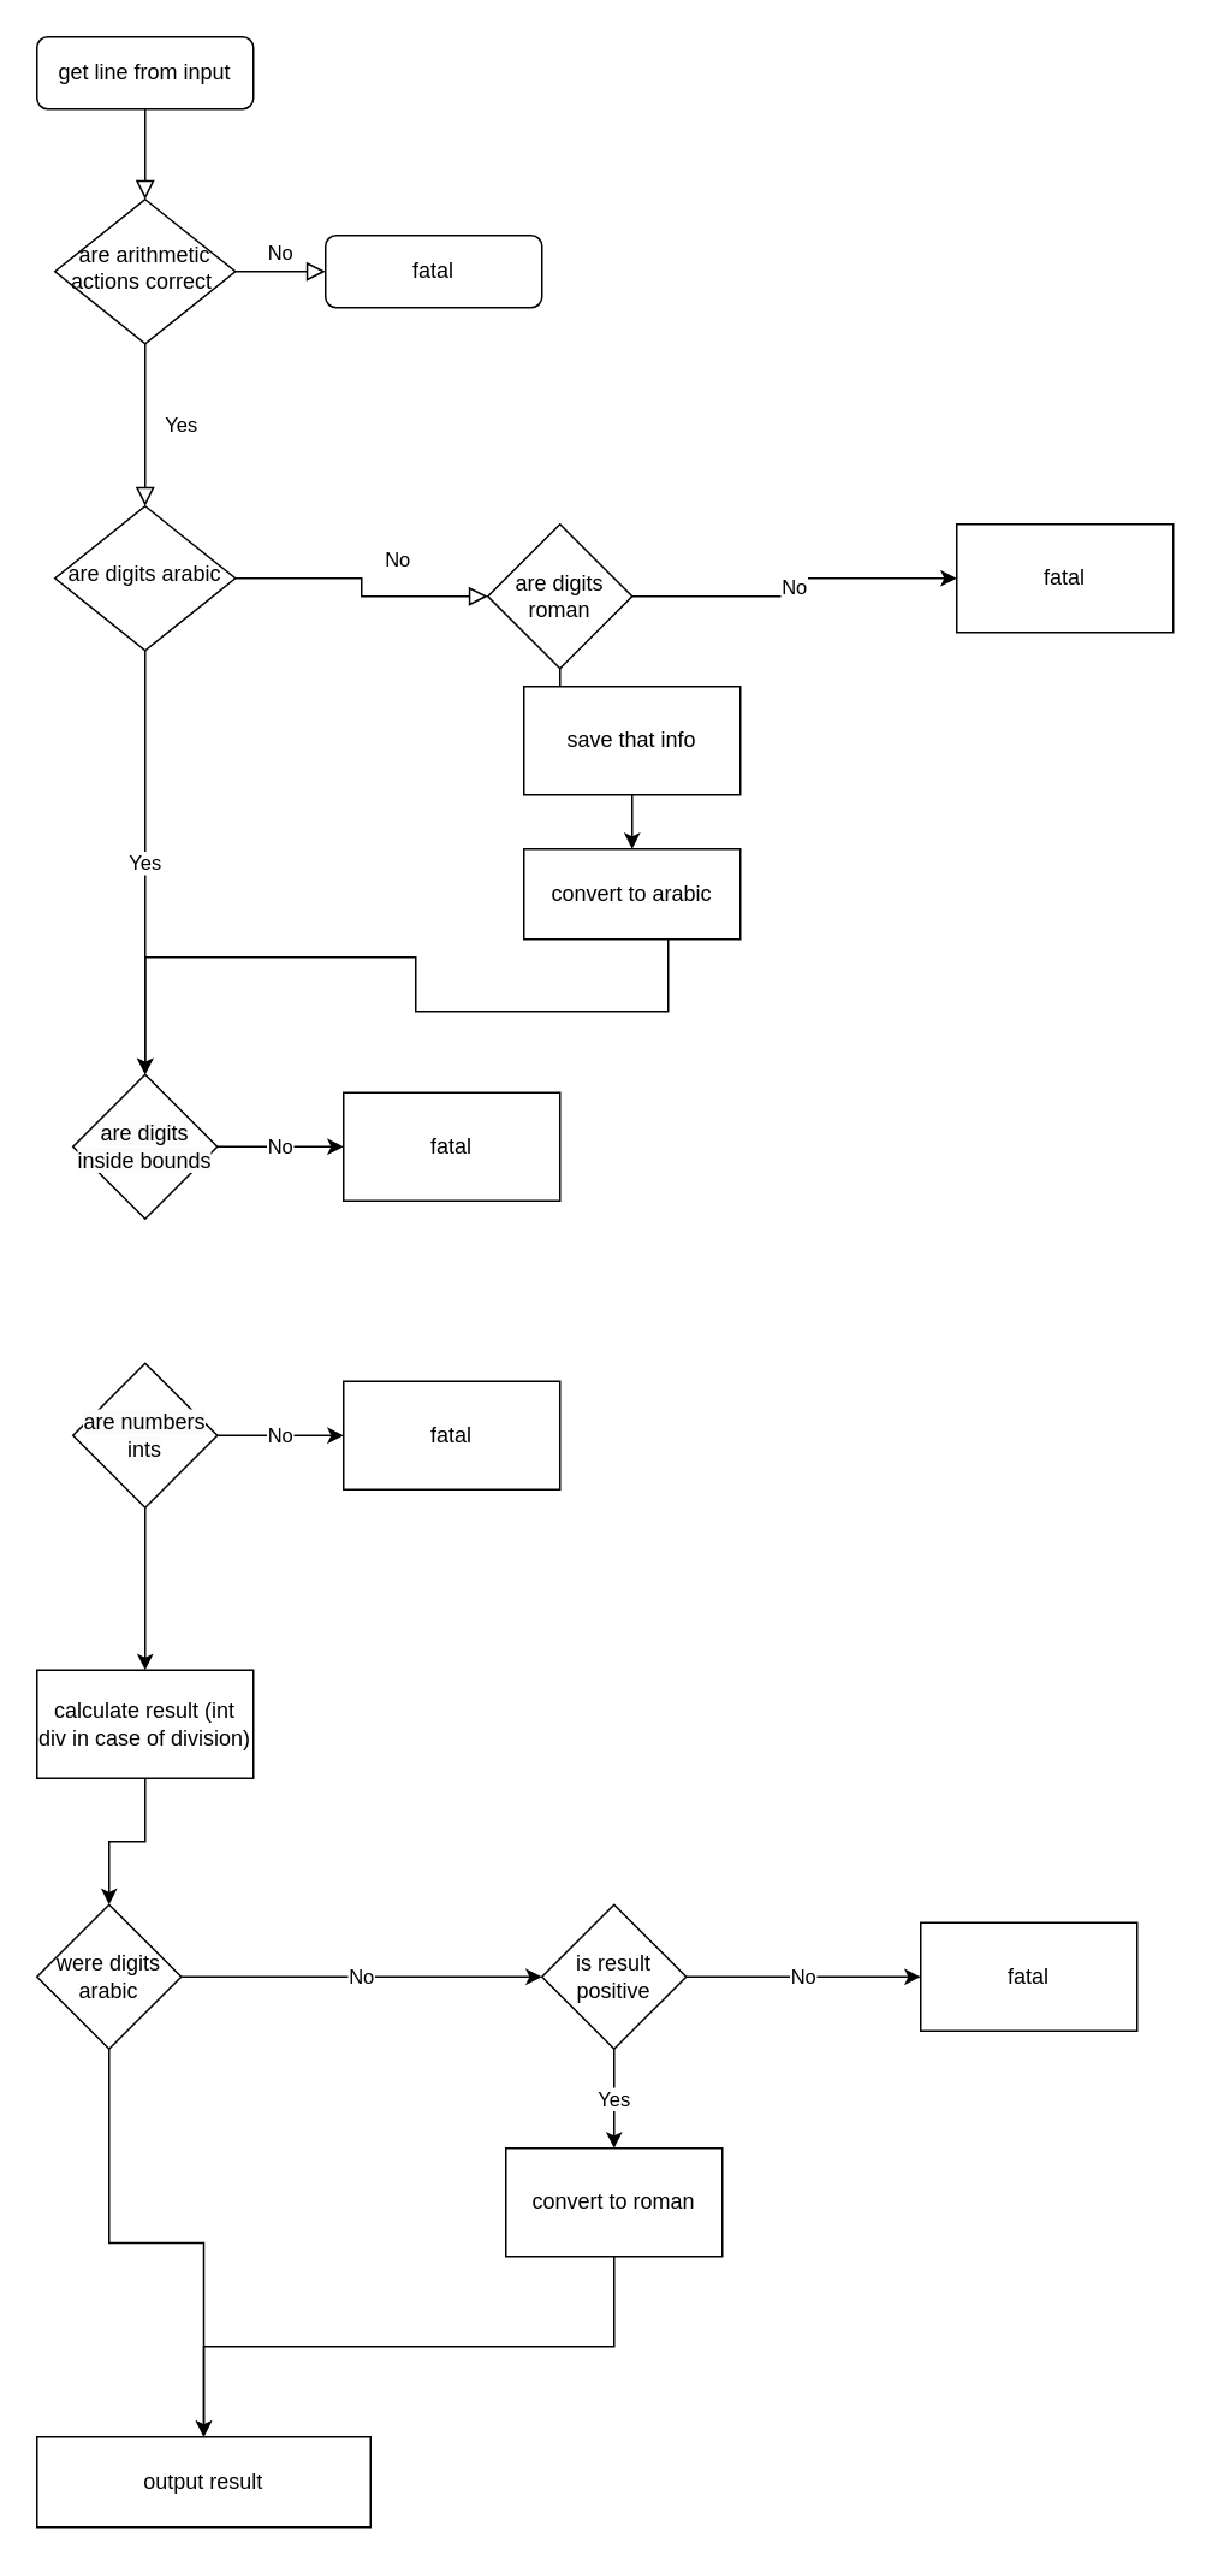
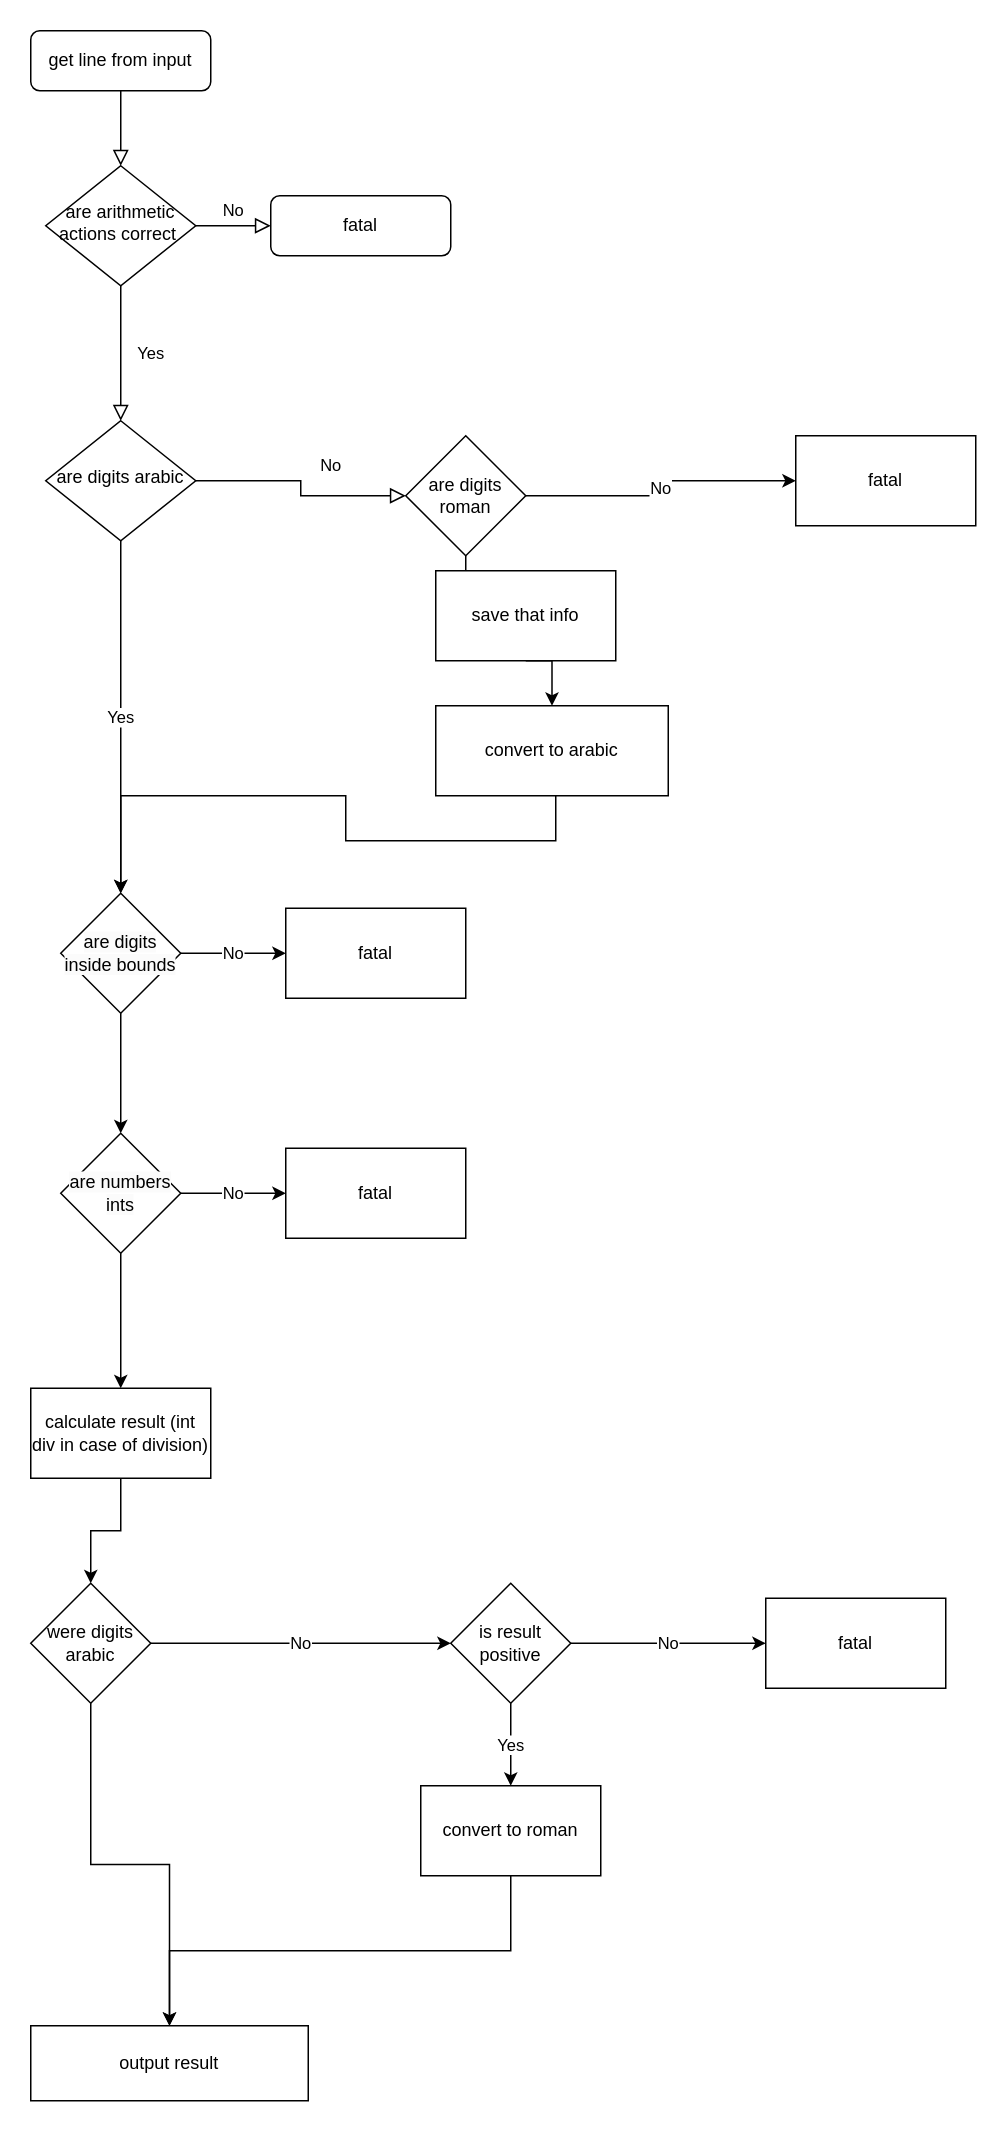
- <mxCell id="20" value="convert to arabic" style="whiteSpace=wrap;html=1;" vertex="1" parent="1"><mxGeometry x="290" y="470" width="120" height="50" as="geometry" /></mxCell>
+ <mxCell id="20" value="convert to arabic" style="whiteSpace=wrap;html=1;" vertex="1" parent="1"><mxGeometry x="290" y="470" width="155" height="60" as="geometry" /></mxCell>
+ <mxCell id="12" value="" style="edgeStyle=orthogonalEdgeStyle;rounded=0;orthogonalLoop=1;jettySize=auto;html=1;" edge="1" parent="1" source="13" target="25"><mxGeometry relative="1" as="geometry" /></mxCell>
